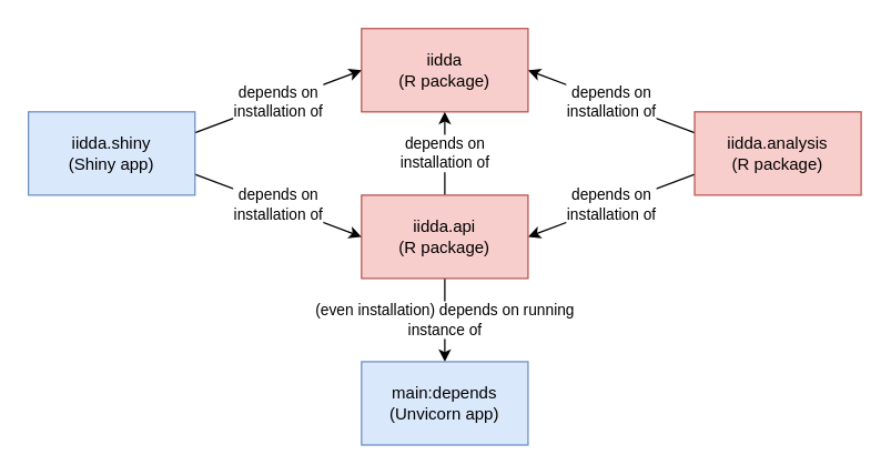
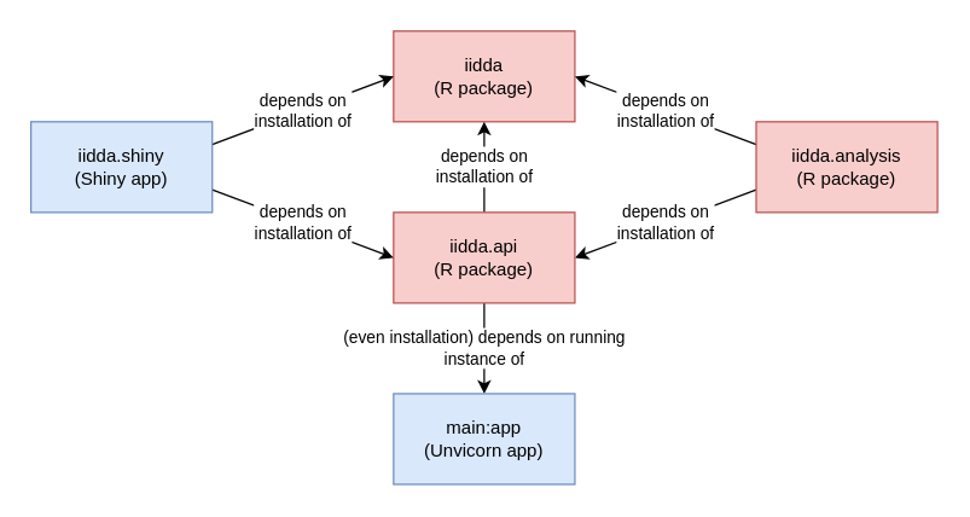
- <mxCell id="12" value="main:depends&lt;br&gt;(Unvicorn app)" style="rounded=0;whiteSpace=wrap;html=1;fillColor=#dae8fc;strokeColor=#6c8ebf;" vertex="1" parent="1"><mxGeometry x="260" y="260" width="120" height="60" as="geometry" /></mxCell>
+ <mxCell id="12" value="main:app&lt;br&gt;(Unvicorn app)" style="rounded=0;whiteSpace=wrap;html=1;fillColor=#dae8fc;strokeColor=#6c8ebf;" vertex="1" parent="1"><mxGeometry x="260" y="260" width="120" height="60" as="geometry" /></mxCell>
